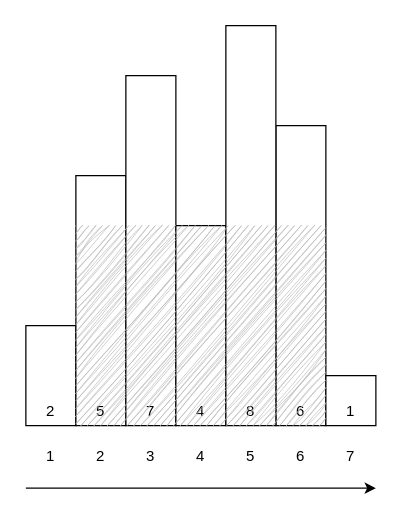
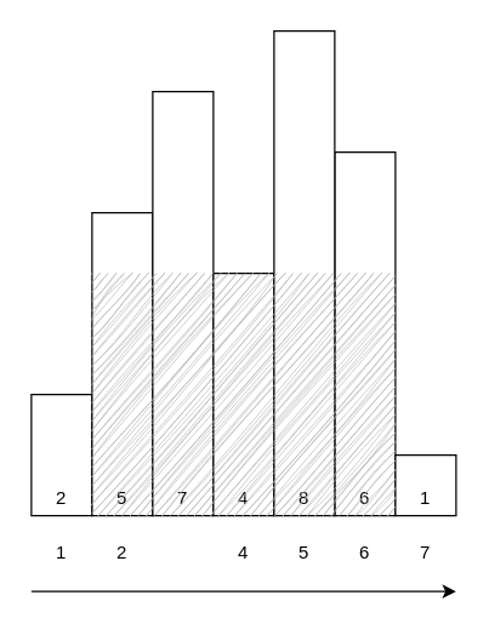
- <mxCell id="12" value="3" style="text;html=1;strokeColor=none;fillColor=none;align=center;verticalAlign=middle;whiteSpace=wrap;rounded=0;" vertex="1" parent="1"><mxGeometry x="100" y="350" width="40" height="30" as="geometry" /></mxCell>
